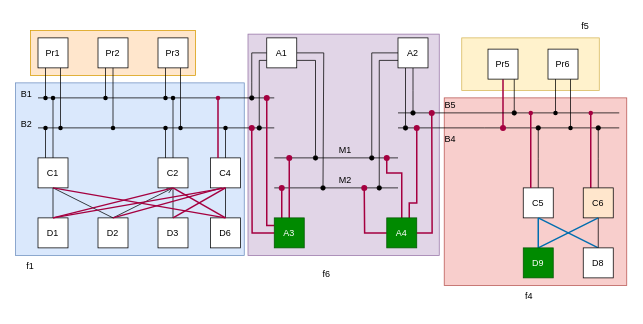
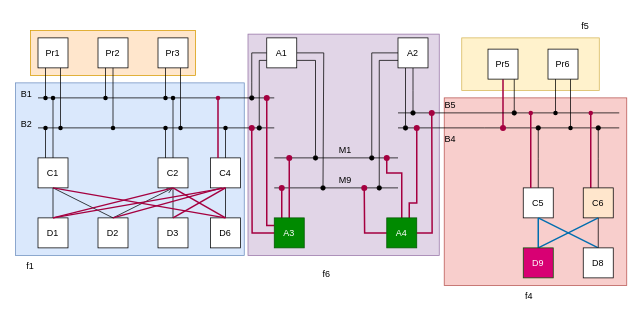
- <mxCell id="54" value="M2" style="text;html=1;align=center;verticalAlign=middle;whiteSpace=wrap;rounded=0;" vertex="1" parent="1"><mxGeometry x="450" y="230" width="20" height="20" as="geometry" /></mxCell>
+ <mxCell id="54" value="M9" style="text;html=1;align=center;verticalAlign=middle;whiteSpace=wrap;rounded=0;" vertex="1" parent="1"><mxGeometry x="450" y="230" width="20" height="20" as="geometry" /></mxCell>
- <mxCell id="101" value="D9" style="whiteSpace=wrap;html=1;aspect=fixed;fillColor=#008a00;strokeColor=#005700;fontColor=#ffffff;" vertex="1" parent="1"><mxGeometry x="697" y="330" width="40" height="40" as="geometry" /></mxCell>
+ <mxCell id="101" value="D9" style="whiteSpace=wrap;html=1;aspect=fixed;fillColor=#d80073;strokeColor=#005700;fontColor=#ffffff;" vertex="1" parent="1"><mxGeometry x="697" y="330" width="40" height="40" as="geometry" /></mxCell>
